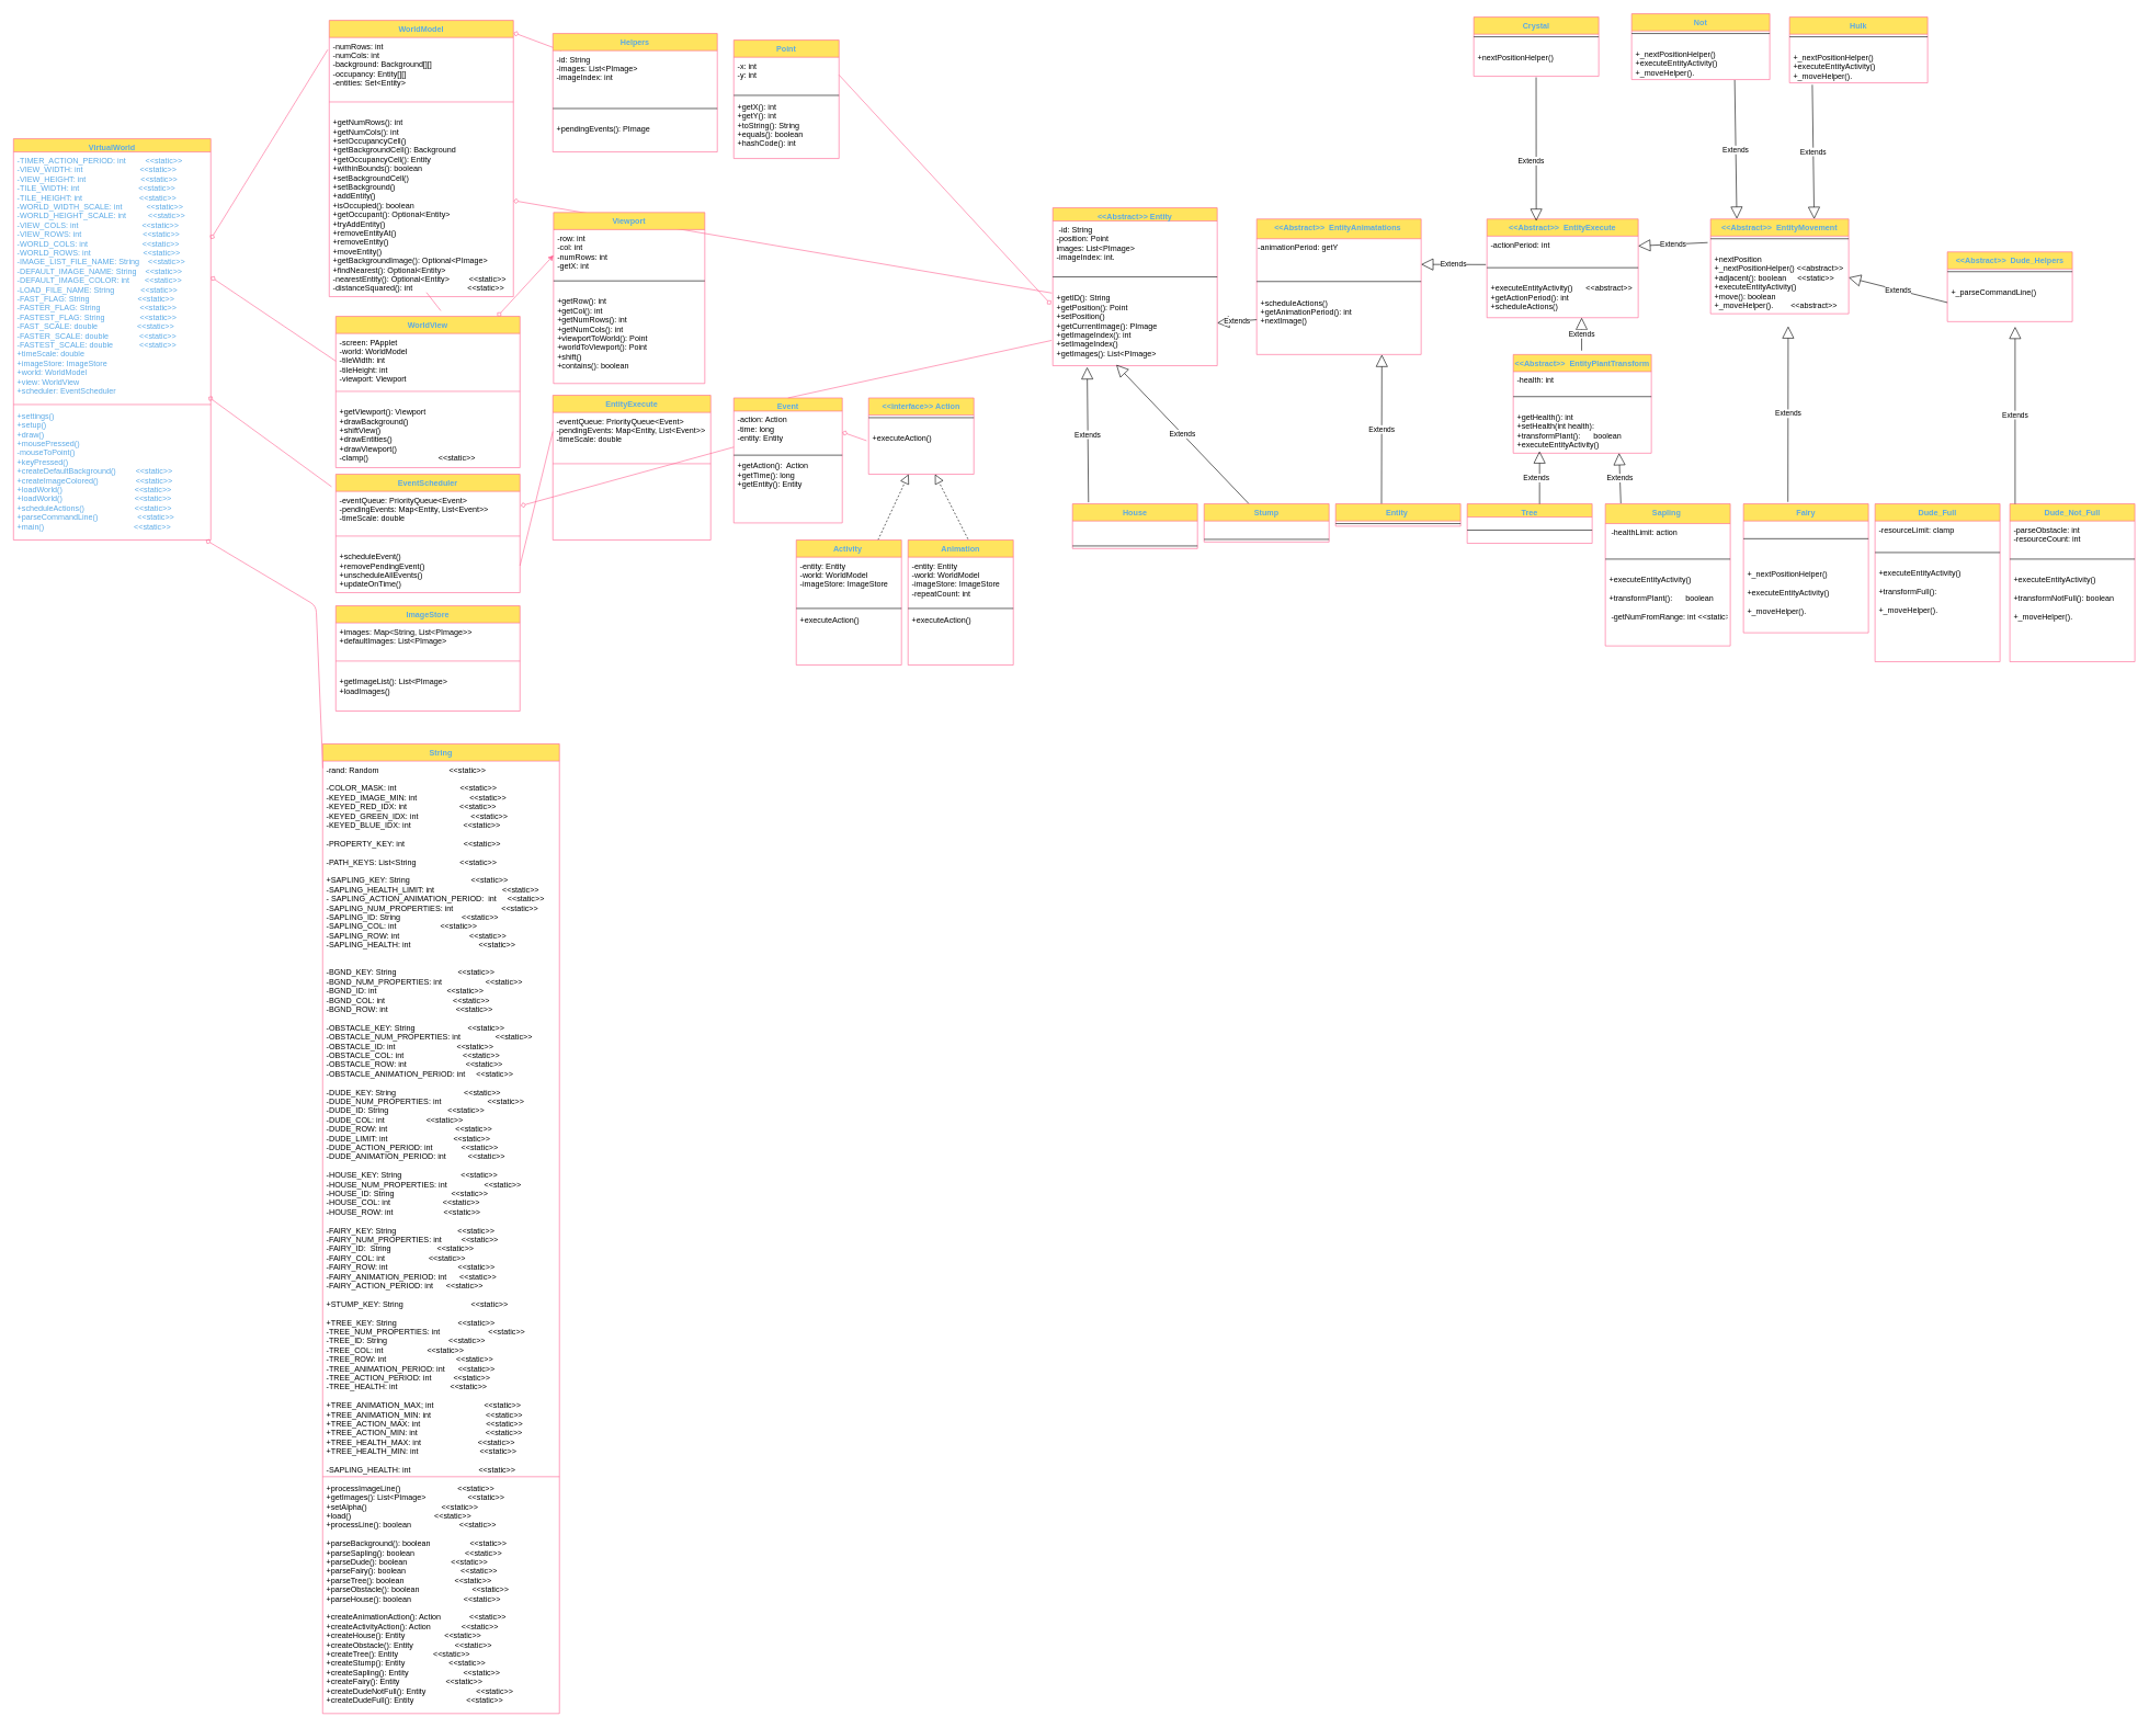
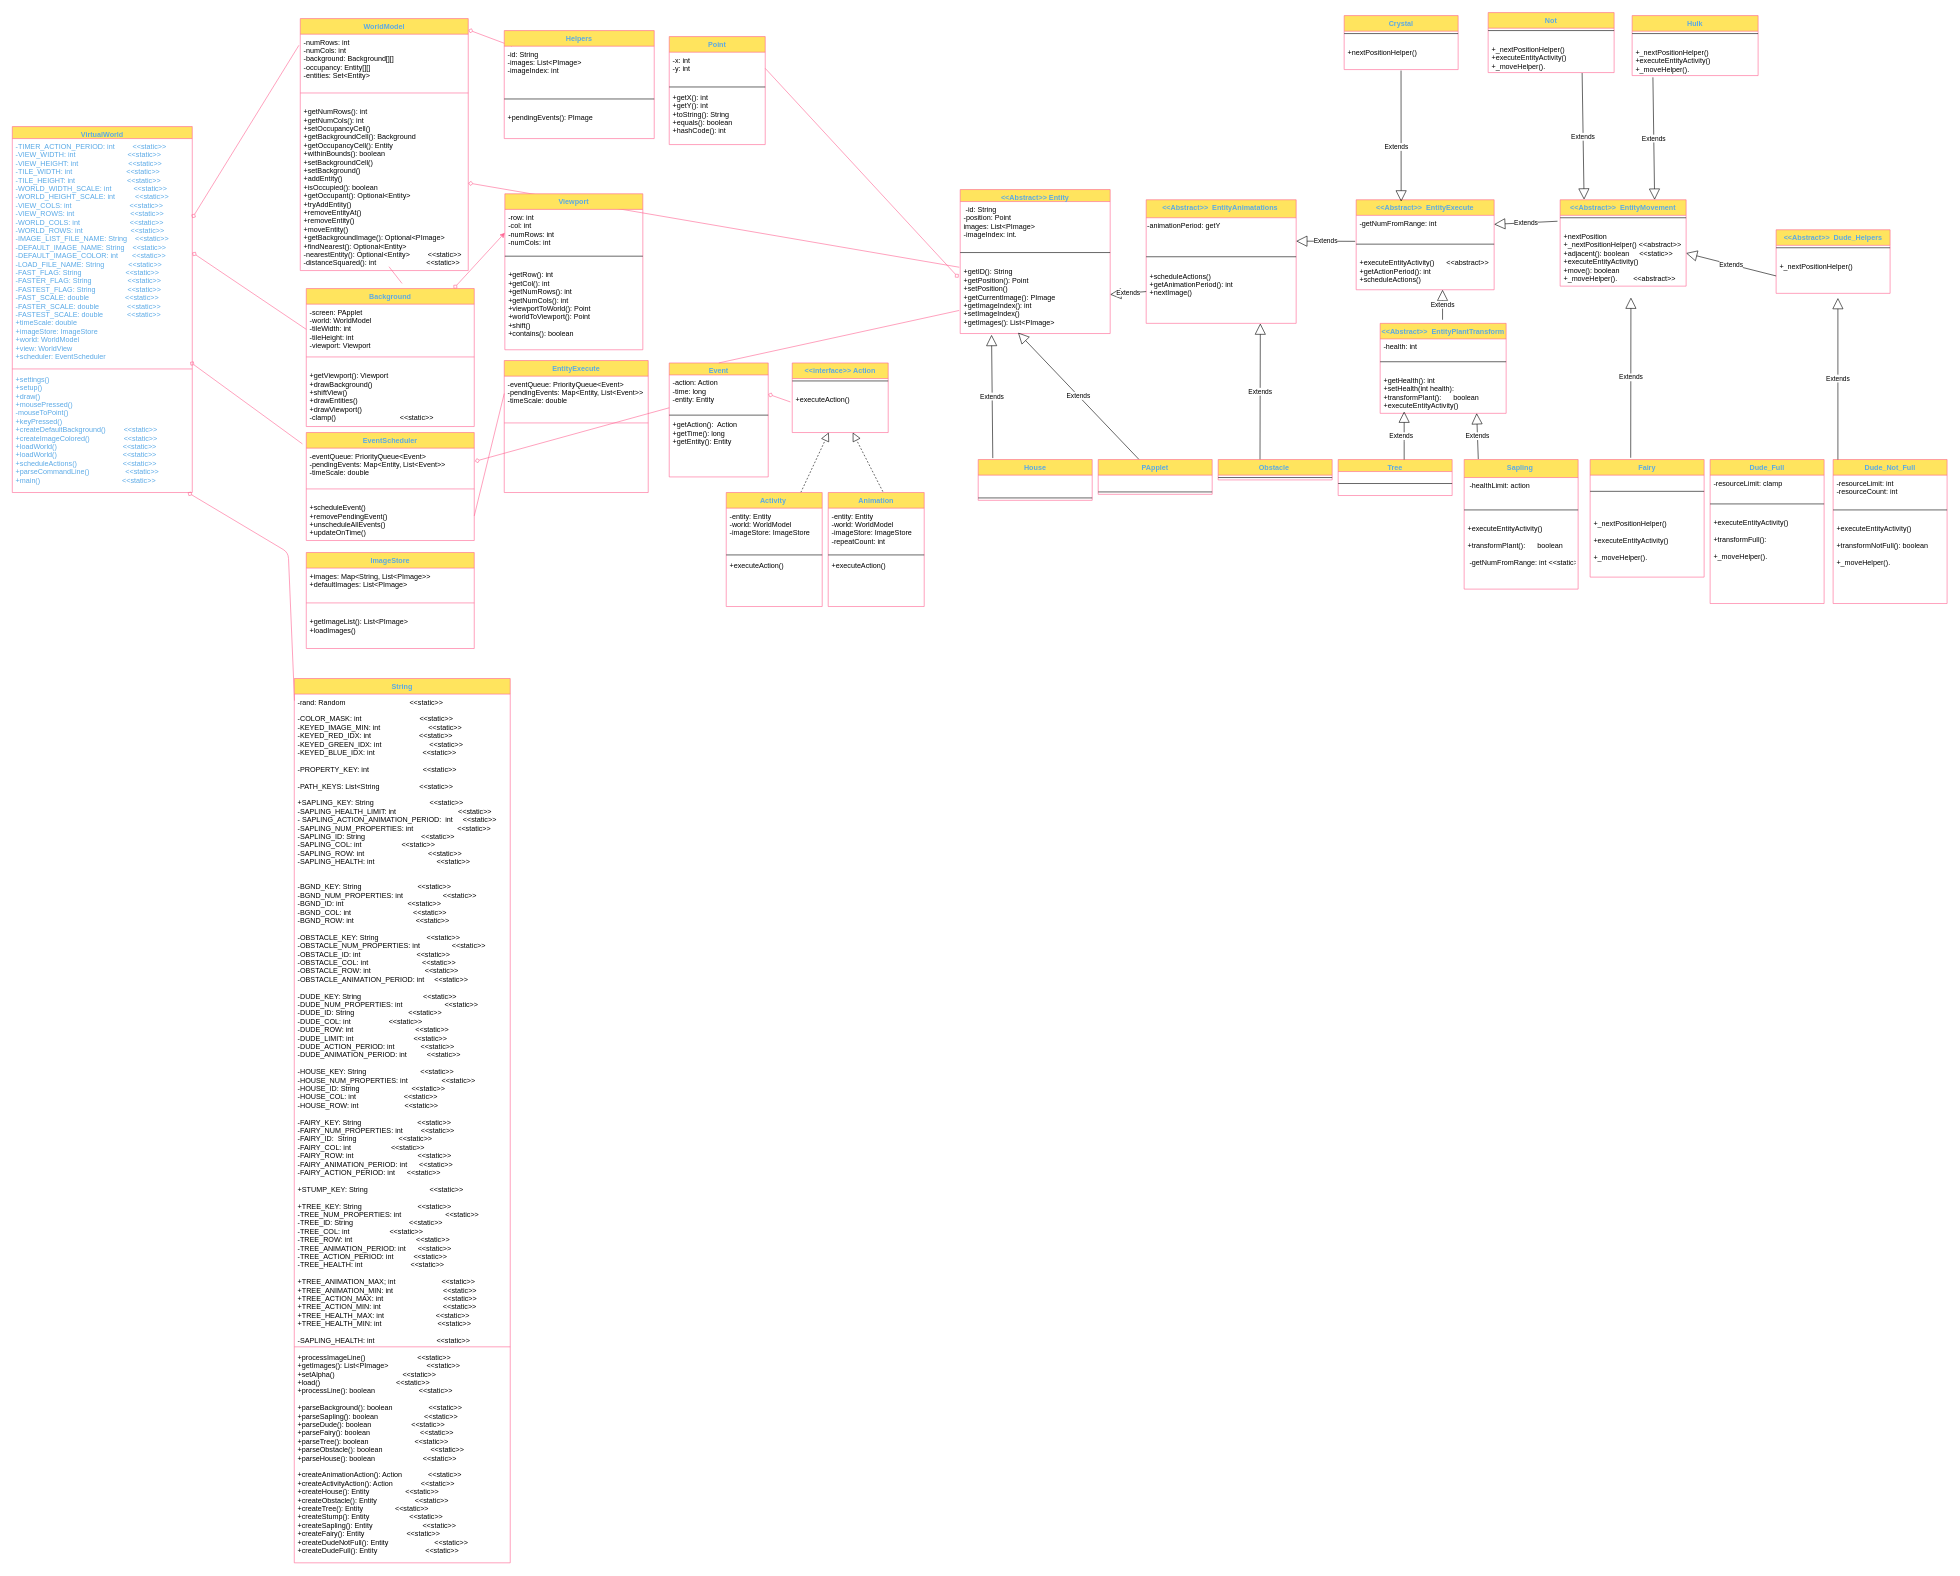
- <mxCell id="52" value="-row: int&#10;-col: int&#10;-numRows: int&#10;-getX: int" style="text;strokeColor=none;fillColor=none;align=left;verticalAlign=top;spacingLeft=4;spacingRight=4;overflow=hidden;rotatable=0;points=[[0,0.5],[1,0.5]];portConstraint=eastwest;" parent="51" vertex="1"><mxGeometry y="26" width="230" height="74" as="geometry" /></mxCell>
+ <mxCell id="52" value="-row: int&#10;-col: int&#10;-numRows: int&#10;-numCols: int" style="text;strokeColor=none;fillColor=none;align=left;verticalAlign=top;spacingLeft=4;spacingRight=4;overflow=hidden;rotatable=0;points=[[0,0.5],[1,0.5]];portConstraint=eastwest;" parent="51" vertex="1"><mxGeometry y="26" width="230" height="74" as="geometry" /></mxCell>
- <mxCell id="122" value="-actionPeriod: int" style="text;strokeColor=none;fillColor=none;align=left;verticalAlign=top;spacingLeft=4;spacingRight=4;overflow=hidden;rotatable=0;points=[[0,0.5],[1,0.5]];portConstraint=eastwest;" parent="121" vertex="1"><mxGeometry y="26" width="230" height="44" as="geometry" /></mxCell>
+ <mxCell id="122" value="-getNumFromRange: int" style="text;strokeColor=none;fillColor=none;align=left;verticalAlign=top;spacingLeft=4;spacingRight=4;overflow=hidden;rotatable=0;points=[[0,0.5],[1,0.5]];portConstraint=eastwest;" parent="121" vertex="1"><mxGeometry y="26" width="230" height="44" as="geometry" /></mxCell>
- <mxCell id="144" value=" &#10;+_parseCommandLine()         &#10;&#10;" style="text;strokeColor=none;fillColor=none;align=left;verticalAlign=top;spacingLeft=4;spacingRight=4;overflow=hidden;rotatable=0;points=[[0,0.5],[1,0.5]];portConstraint=eastwest;" parent="141" vertex="1"><mxGeometry y="34" width="190" height="72" as="geometry" /></mxCell>
+ <mxCell id="144" value=" &#10;+_nextPositionHelper()         &#10;&#10;" style="text;strokeColor=none;fillColor=none;align=left;verticalAlign=top;spacingLeft=4;spacingRight=4;overflow=hidden;rotatable=0;points=[[0,0.5],[1,0.5]];portConstraint=eastwest;" parent="141" vertex="1"><mxGeometry y="34" width="190" height="72" as="geometry" /></mxCell>
- <mxCell id="22" value="WorldView" style="swimlane;fontStyle=1;align=center;verticalAlign=top;childLayout=stackLayout;horizontal=1;startSize=26;horizontalStack=0;resizeParent=1;resizeParentMax=0;resizeLast=0;collapsible=1;marginBottom=0;hachureGap=4;pointerEvents=0;sketch=0;fontColor=#5AA9E6;strokeColor=#FF6392;fillColor=#FFE45E;" parent="1" vertex="1"><mxGeometry x="510" y="480" width="280" height="230" as="geometry" /></mxCell>
+ <mxCell id="22" value="Background" style="swimlane;fontStyle=1;align=center;verticalAlign=top;childLayout=stackLayout;horizontal=1;startSize=26;horizontalStack=0;resizeParent=1;resizeParentMax=0;resizeLast=0;collapsible=1;marginBottom=0;hachureGap=4;pointerEvents=0;sketch=0;fontColor=#5AA9E6;strokeColor=#FF6392;fillColor=#FFE45E;" parent="1" vertex="1"><mxGeometry x="510" y="480" width="280" height="230" as="geometry" /></mxCell>
- <mxCell id="78" value="Stump&#10;" style="swimlane;fontStyle=1;align=center;verticalAlign=top;childLayout=stackLayout;horizontal=1;startSize=26;horizontalStack=0;resizeParent=1;resizeParentMax=0;resizeLast=0;collapsible=1;marginBottom=0;hachureGap=4;pointerEvents=0;sketch=0;fontColor=#5AA9E6;strokeColor=#FF6392;fillColor=#FFE45E;" parent="1" vertex="1"><mxGeometry x="1830" y="765" width="190" height="58" as="geometry" /></mxCell>
+ <mxCell id="78" value="PApplet&#10;" style="swimlane;fontStyle=1;align=center;verticalAlign=top;childLayout=stackLayout;horizontal=1;startSize=26;horizontalStack=0;resizeParent=1;resizeParentMax=0;resizeLast=0;collapsible=1;marginBottom=0;hachureGap=4;pointerEvents=0;sketch=0;fontColor=#5AA9E6;strokeColor=#FF6392;fillColor=#FFE45E;" parent="1" vertex="1"><mxGeometry x="1830" y="765" width="190" height="58" as="geometry" /></mxCell>
- <mxCell id="104" value="Entity " style="swimlane;fontStyle=1;align=center;verticalAlign=top;childLayout=stackLayout;horizontal=1;startSize=26;horizontalStack=0;resizeParent=1;resizeParentMax=0;resizeLast=0;collapsible=1;marginBottom=0;hachureGap=4;pointerEvents=0;sketch=0;fontColor=#5AA9E6;strokeColor=#FF6392;fillColor=#FFE45E;" parent="1" vertex="1"><mxGeometry x="2030" y="765" width="190" height="34" as="geometry" /></mxCell>
+ <mxCell id="104" value="Obstacle " style="swimlane;fontStyle=1;align=center;verticalAlign=top;childLayout=stackLayout;horizontal=1;startSize=26;horizontalStack=0;resizeParent=1;resizeParentMax=0;resizeLast=0;collapsible=1;marginBottom=0;hachureGap=4;pointerEvents=0;sketch=0;fontColor=#5AA9E6;strokeColor=#FF6392;fillColor=#FFE45E;" parent="1" vertex="1"><mxGeometry x="2030" y="765" width="190" height="34" as="geometry" /></mxCell>
- <mxCell id="100" value="-parseObstacle: int     &#10;-resourceCount: int       " style="text;strokeColor=none;fillColor=none;align=left;verticalAlign=top;spacingLeft=4;spacingRight=4;overflow=hidden;rotatable=0;points=[[0,0.5],[1,0.5]];portConstraint=eastwest;" parent="99" vertex="1"><mxGeometry y="26" width="190" height="54" as="geometry" /></mxCell>
+ <mxCell id="100" value="-resourceLimit: int     &#10;-resourceCount: int       " style="text;strokeColor=none;fillColor=none;align=left;verticalAlign=top;spacingLeft=4;spacingRight=4;overflow=hidden;rotatable=0;points=[[0,0.5],[1,0.5]];portConstraint=eastwest;" parent="99" vertex="1"><mxGeometry y="26" width="190" height="54" as="geometry" /></mxCell>
